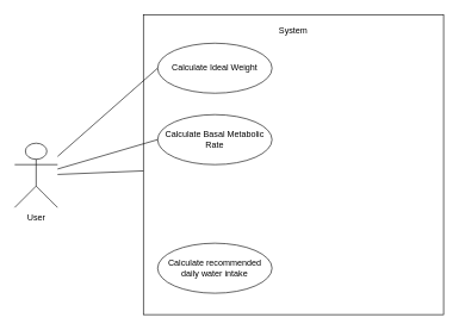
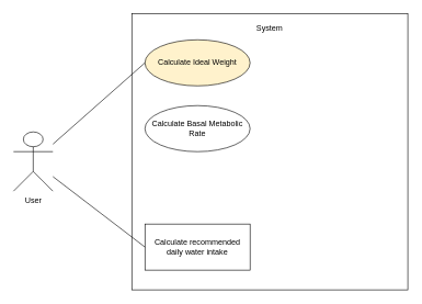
- <mxCell id="4" value="Calculate Ideal Weight" style="ellipse;whiteSpace=wrap;html=1;" vertex="1" parent="1"><mxGeometry x="220" y="60" width="160" height="70" as="geometry" /></mxCell>
+ <mxCell id="4" value="Calculate Ideal Weight" style="ellipse;whiteSpace=wrap;html=1;fillColor=#fff2cc;" vertex="1" parent="1"><mxGeometry x="220" y="60" width="160" height="70" as="geometry" /></mxCell>
- <mxCell id="6" value="" style="endArrow=none;html=1;rounded=0;entryX=0;entryY=0.5;entryDx=0;entryDy=0;" edge="1" parent="1" source="2" target="5"><mxGeometry width="50" height="50" relative="1" as="geometry"><mxPoint x="290" y="260" as="sourcePoint" /><mxPoint x="340" y="210" as="targetPoint" /></mxGeometry></mxCell>
- <mxCell id="9" value="" style="endArrow=none;html=1;rounded=0;" edge="1" parent="1" source="2" target="3"><mxGeometry width="50" height="50" relative="1" as="geometry"><mxPoint x="90" y="230" as="sourcePoint" /><mxPoint x="230" y="295" as="targetPoint" /></mxGeometry></mxCell>
+ <mxCell id="9" value="" style="endArrow=none;html=1;rounded=0;entryX=0;entryY=0.5;entryDx=0;entryDy=0;" edge="1" parent="1" source="2" target="8"><mxGeometry width="50" height="50" relative="1" as="geometry"><mxPoint x="90" y="230" as="sourcePoint" /><mxPoint x="230" y="295" as="targetPoint" /></mxGeometry></mxCell>
- <mxCell id="8" value="Calculate recommended daily water intake" style="ellipse;whiteSpace=wrap;html=1;" vertex="1" parent="1"><mxGeometry x="220" y="340" width="160" height="70" as="geometry" /></mxCell>
+ <mxCell id="8" value="Calculate recommended daily water intake" style="whiteSpace=wrap;html=1;rounded=0;" vertex="1" parent="1"><mxGeometry x="220" y="340" width="160" height="70" as="geometry" /></mxCell>
